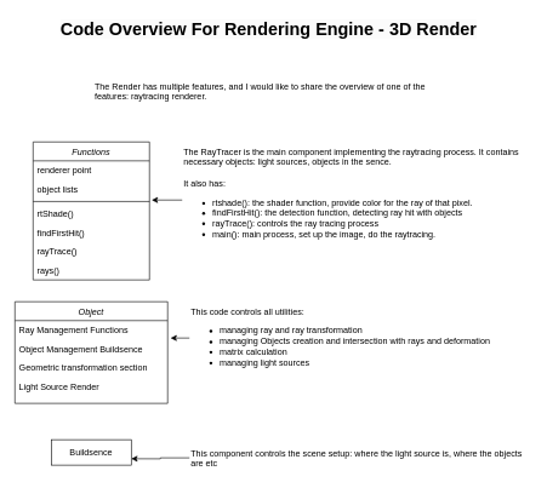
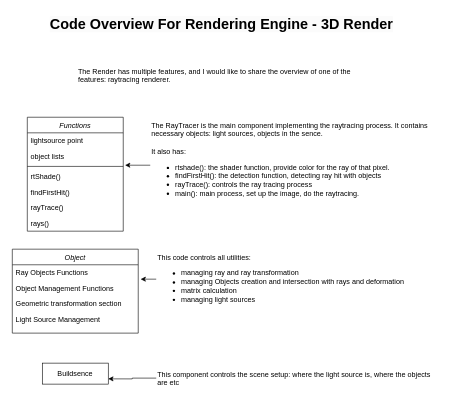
- <mxCell id="3" value="renderer point" style="text;align=left;verticalAlign=top;spacingLeft=4;spacingRight=4;overflow=hidden;rotatable=0;points=[[0,0.5],[1,0.5]];portConstraint=eastwest;" parent="2" vertex="1"><mxGeometry y="26" width="160" height="26" as="geometry" /></mxCell>
+ <mxCell id="3" value="lightsource point" style="text;align=left;verticalAlign=top;spacingLeft=4;spacingRight=4;overflow=hidden;rotatable=0;points=[[0,0.5],[1,0.5]];portConstraint=eastwest;" parent="2" vertex="1"><mxGeometry y="26" width="160" height="26" as="geometry" /></mxCell>
- <mxCell id="14" value="Ray Management Functions" style="text;align=left;verticalAlign=top;spacingLeft=4;spacingRight=4;overflow=hidden;rotatable=0;points=[[0,0.5],[1,0.5]];portConstraint=eastwest;" vertex="1" parent="13"><mxGeometry y="26" width="210" height="26" as="geometry" /></mxCell>
+ <mxCell id="14" value="Ray Objects Functions" style="text;align=left;verticalAlign=top;spacingLeft=4;spacingRight=4;overflow=hidden;rotatable=0;points=[[0,0.5],[1,0.5]];portConstraint=eastwest;" vertex="1" parent="13"><mxGeometry y="26" width="210" height="26" as="geometry" /></mxCell>
- <mxCell id="15" value="Object Management Buildsence" style="text;align=left;verticalAlign=top;spacingLeft=4;spacingRight=4;overflow=hidden;rotatable=0;points=[[0,0.5],[1,0.5]];portConstraint=eastwest;" vertex="1" parent="13"><mxGeometry y="52" width="210" height="26" as="geometry" /></mxCell>
+ <mxCell id="15" value="Object Management Functions" style="text;align=left;verticalAlign=top;spacingLeft=4;spacingRight=4;overflow=hidden;rotatable=0;points=[[0,0.5],[1,0.5]];portConstraint=eastwest;" vertex="1" parent="13"><mxGeometry y="52" width="210" height="26" as="geometry" /></mxCell>
- <mxCell id="17" value="Light Source Render" style="text;align=left;verticalAlign=top;spacingLeft=4;spacingRight=4;overflow=hidden;rotatable=0;points=[[0,0.5],[1,0.5]];portConstraint=eastwest;" vertex="1" parent="13"><mxGeometry y="104" width="210" height="26" as="geometry" /></mxCell>
+ <mxCell id="17" value="Light Source Management" style="text;align=left;verticalAlign=top;spacingLeft=4;spacingRight=4;overflow=hidden;rotatable=0;points=[[0,0.5],[1,0.5]];portConstraint=eastwest;" vertex="1" parent="13"><mxGeometry y="104" width="210" height="26" as="geometry" /></mxCell>
